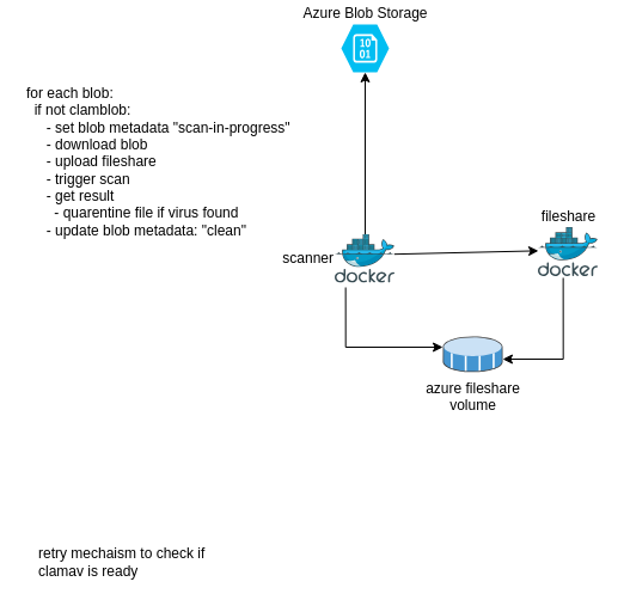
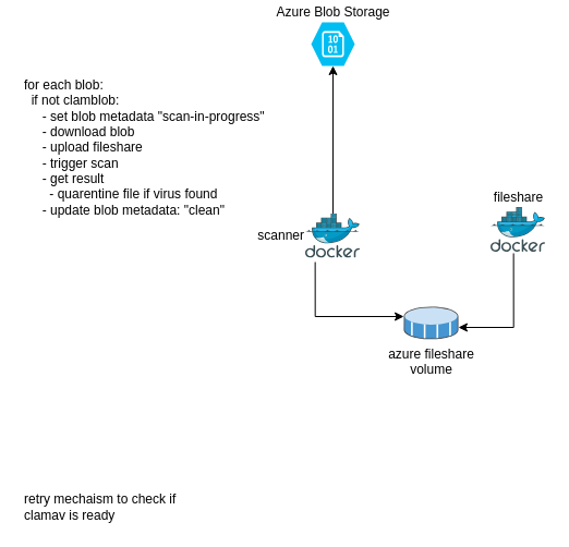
- <mxCell id="7" value="" style="endArrow=classic;html=1;rounded=0;entryX=0;entryY=0.472;entryDx=0;entryDy=0;entryPerimeter=0;exitX=0.987;exitY=0.407;exitDx=0;exitDy=0;exitPerimeter=0;" edge="1" parent="1" source="3" target="4"><mxGeometry width="50" height="50" relative="1" as="geometry"><mxPoint x="220" y="160" as="sourcePoint" /><mxPoint x="270" y="110" as="targetPoint" /></mxGeometry></mxCell>
- <mxCell id="6" value="retry mechaism to check if clamav is ready" style="text;html=1;strokeColor=none;fillColor=none;align=left;verticalAlign=middle;whiteSpace=wrap;rounded=0;" vertex="1" parent="1"><mxGeometry x="30" y="455" width="170" height="30" as="geometry" /></mxCell>
+ <mxCell id="6" value="retry mechaism to check if clamav is ready" style="text;html=1;strokeColor=none;fillColor=none;align=left;verticalAlign=middle;whiteSpace=wrap;rounded=0;" vertex="1" parent="1"><mxGeometry x="20" y="450" width="170" height="30" as="geometry" /></mxCell>
